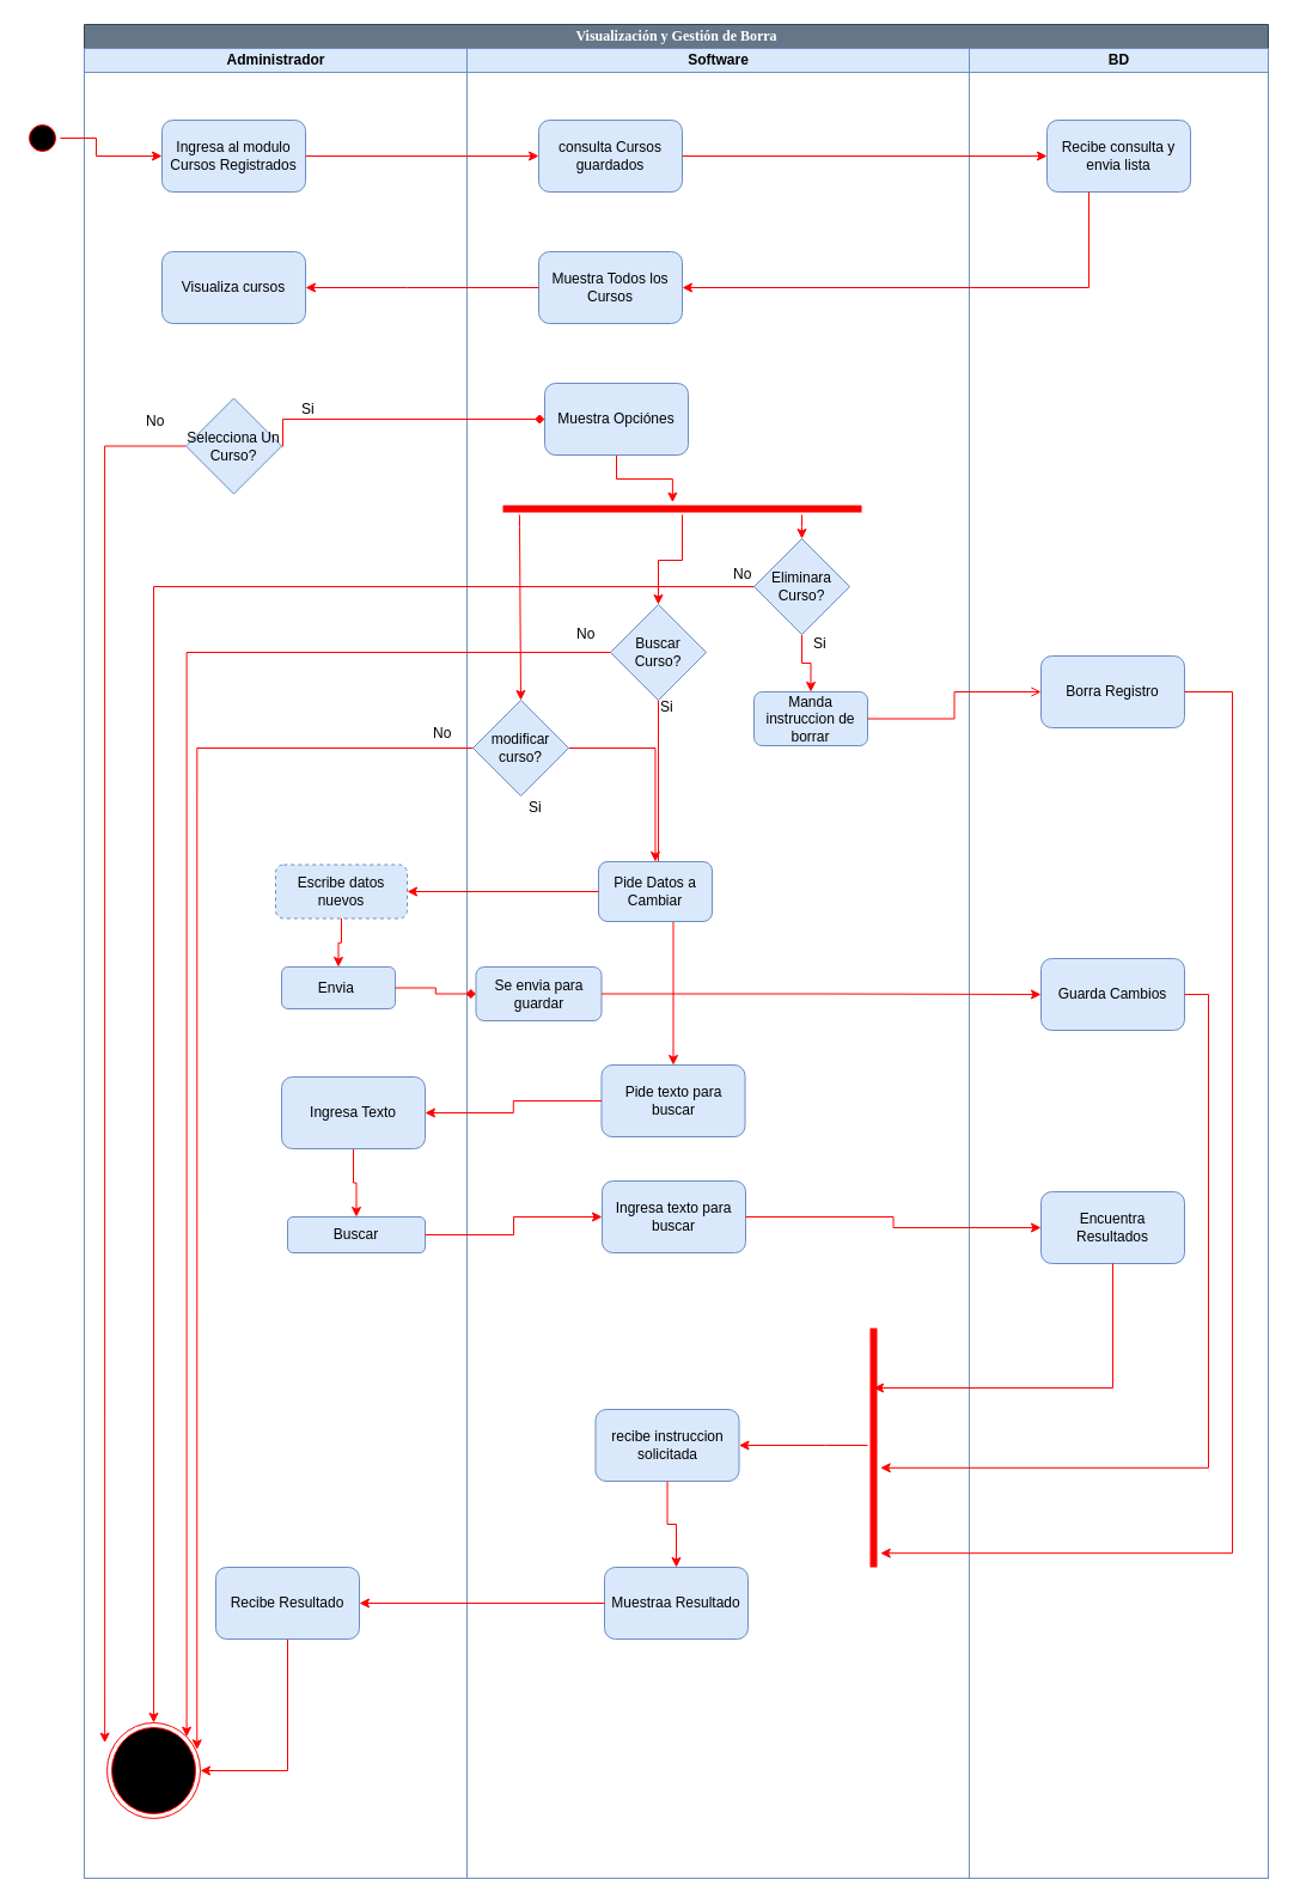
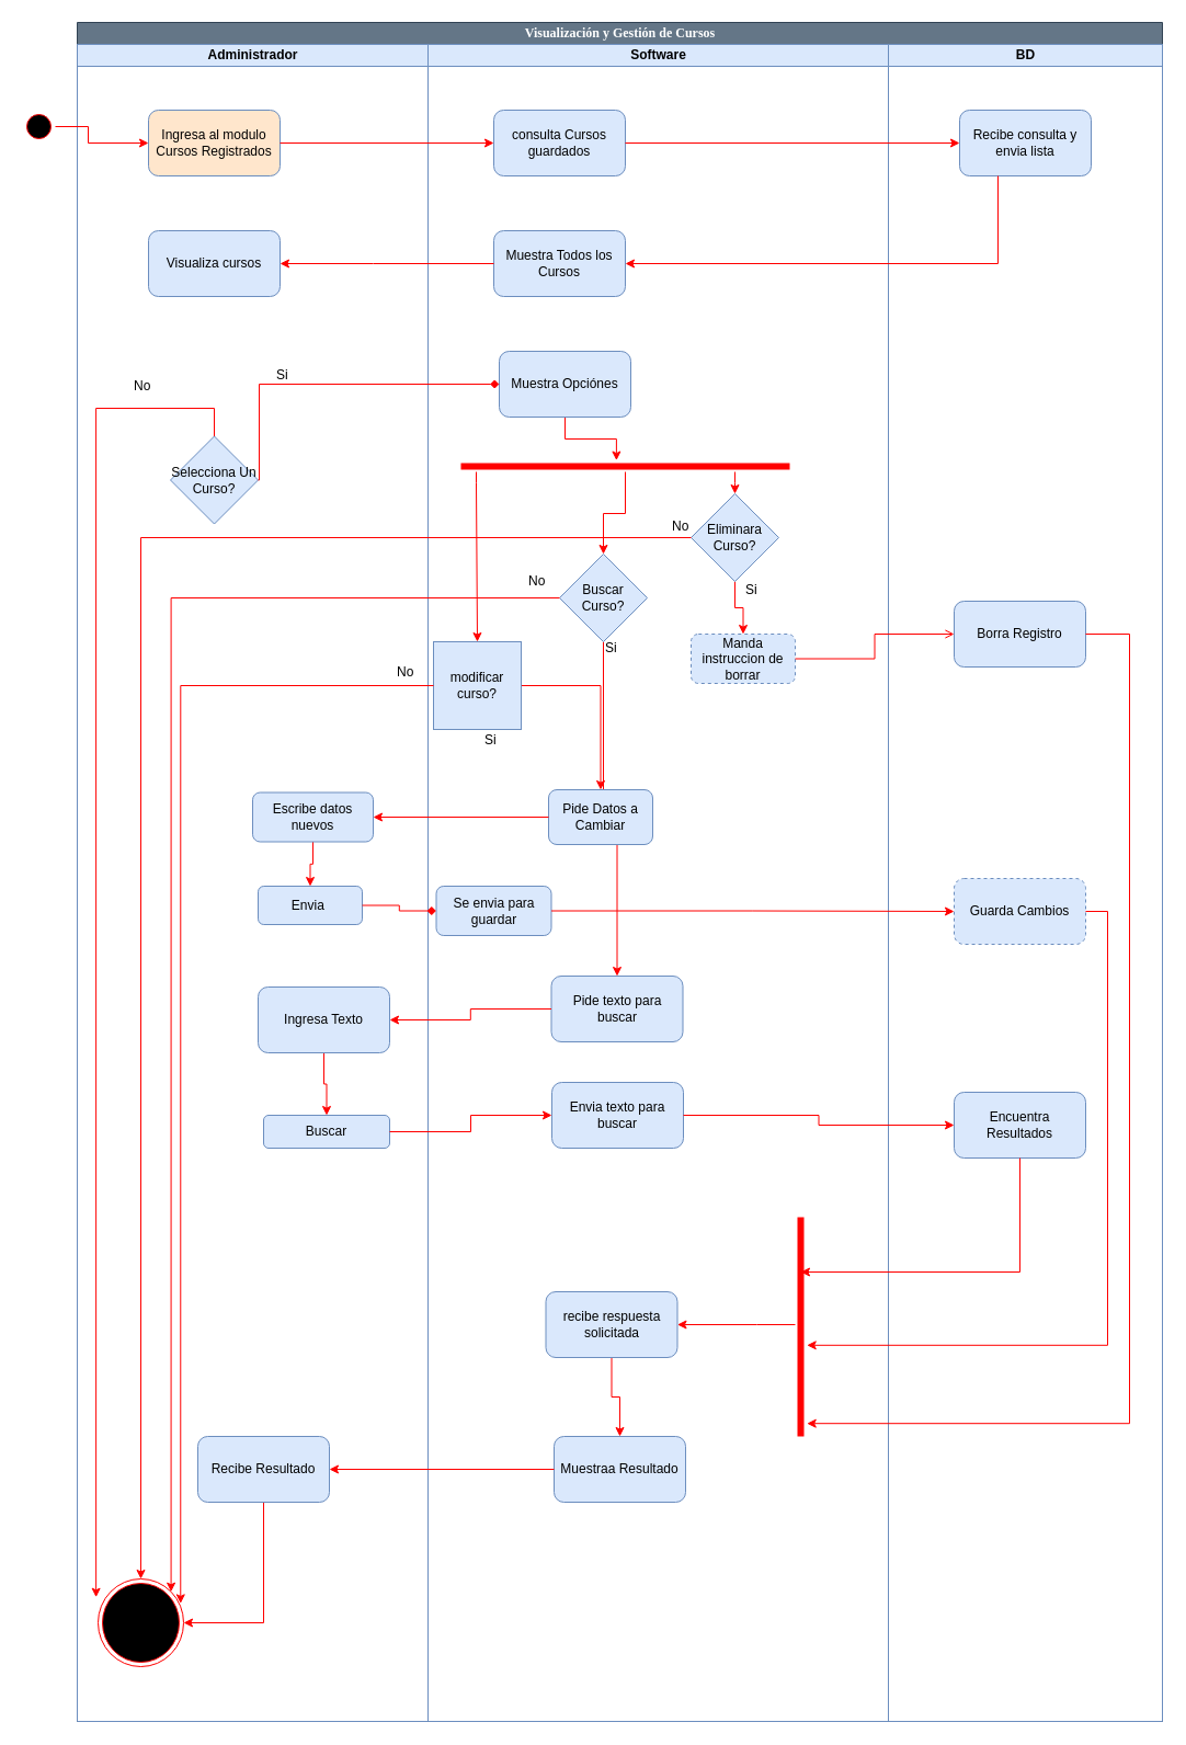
- <mxCell id="2" value="Visualización y Gestión de Borra" style="swimlane;html=1;childLayout=stackLayout;startSize=20;rounded=0;shadow=0;comic=0;labelBackgroundColor=none;strokeColor=#314354;strokeWidth=1;fillColor=#647687;fontFamily=Verdana;fontSize=12;align=center;fontColor=#ffffff;" vertex="1" parent="1"><mxGeometry x="70" y="20" width="990" height="1550" as="geometry" /></mxCell>
+ <mxCell id="2" value="Visualización y Gestión de Cursos" style="swimlane;html=1;childLayout=stackLayout;startSize=20;rounded=0;shadow=0;comic=0;labelBackgroundColor=none;strokeColor=#314354;strokeWidth=1;fillColor=#647687;fontFamily=Verdana;fontSize=12;align=center;fontColor=#ffffff;" vertex="1" parent="1"><mxGeometry x="70" y="20" width="990" height="1550" as="geometry" /></mxCell>
- <mxCell id="4" value="Ingresa al modulo Cursos Registrados" style="rounded=1;whiteSpace=wrap;html=1;fillColor=#dae8fc;strokeColor=#6c8ebf;" vertex="1" parent="3"><mxGeometry x="65" y="60" width="120" height="60" as="geometry" /></mxCell>
+ <mxCell id="4" value="Ingresa al modulo Cursos Registrados" style="rounded=1;whiteSpace=wrap;html=1;fillColor=#ffe6cc;strokeColor=#6c8ebf;" vertex="1" parent="3"><mxGeometry x="65" y="60" width="120" height="60" as="geometry" /></mxCell>
- <mxCell id="7" value="Selecciona Un Curso?" style="rhombus;whiteSpace=wrap;html=1;fillColor=#dae8fc;strokeColor=#6c8ebf;" vertex="1" parent="3"><mxGeometry x="85" y="292.5" width="80" height="80" as="geometry" /></mxCell>
+ <mxCell id="7" value="Selecciona Un Curso?" style="rhombus;whiteSpace=wrap;html=1;fillColor=#dae8fc;strokeColor=#6c8ebf;" vertex="1" parent="3"><mxGeometry x="85" y="357.5" width="80" height="80" as="geometry" /></mxCell>
- <mxCell id="35" value="Manda instruccion de borrar" style="rounded=1;whiteSpace=wrap;html=1;fillColor=#dae8fc;strokeColor=#6c8ebf;" vertex="1" parent="18"><mxGeometry x="240" y="538" width="95" height="45" as="geometry" /></mxCell>
+ <mxCell id="35" value="Manda instruccion de borrar" style="rounded=1;whiteSpace=wrap;html=1;fillColor=#dae8fc;strokeColor=#6c8ebf;dashed=1;" vertex="1" parent="18"><mxGeometry x="240" y="538" width="95" height="45" as="geometry" /></mxCell>
- <mxCell id="25" value="modificar curso?" style="rhombus;whiteSpace=wrap;html=1;fillColor=#dae8fc;strokeColor=#6c8ebf;" vertex="1" parent="18"><mxGeometry x="5" y="545" width="80" height="80" as="geometry" /></mxCell>
+ <mxCell id="25" value="modificar curso?" style="whiteSpace=wrap;html=1;fillColor=#dae8fc;strokeColor=#6c8ebf;rounded=0;" vertex="1" parent="18"><mxGeometry x="5" y="545" width="80" height="80" as="geometry" /></mxCell>
- <mxCell id="9" value="Escribe datos nuevos" style="rounded=1;whiteSpace=wrap;html=1;fillColor=#dae8fc;strokeColor=#6c8ebf;dashed=1;" vertex="1" parent="3"><mxGeometry x="160" y="682.5" width="110" height="45" as="geometry" /></mxCell>
+ <mxCell id="9" value="Escribe datos nuevos" style="rounded=1;whiteSpace=wrap;html=1;fillColor=#dae8fc;strokeColor=#6c8ebf;" vertex="1" parent="3"><mxGeometry x="160" y="682.5" width="110" height="45" as="geometry" /></mxCell>
- <mxCell id="49" value="Guarda Cambios" style="rounded=1;whiteSpace=wrap;html=1;fillColor=#dae8fc;strokeColor=#6c8ebf;" vertex="1" parent="45"><mxGeometry x="60" y="761" width="120" height="60" as="geometry" /></mxCell>
+ <mxCell id="49" value="Guarda Cambios" style="rounded=1;whiteSpace=wrap;html=1;fillColor=#dae8fc;strokeColor=#6c8ebf;dashed=1;" vertex="1" parent="45"><mxGeometry x="60" y="761" width="120" height="60" as="geometry" /></mxCell>
- <mxCell id="38" value="Ingresa texto para buscar" style="rounded=1;whiteSpace=wrap;html=1;fillColor=#dae8fc;strokeColor=#6c8ebf;" vertex="1" parent="18"><mxGeometry x="113" y="947" width="120" height="60" as="geometry" /></mxCell>
+ <mxCell id="38" value="Envia texto para buscar" style="rounded=1;whiteSpace=wrap;html=1;fillColor=#dae8fc;strokeColor=#6c8ebf;" vertex="1" parent="18"><mxGeometry x="113" y="947" width="120" height="60" as="geometry" /></mxCell>
- <mxCell id="40" value="recibe instruccion solicitada" style="rounded=1;whiteSpace=wrap;html=1;fillColor=#dae8fc;strokeColor=#6c8ebf;" vertex="1" parent="18"><mxGeometry x="107.5" y="1138" width="120" height="60" as="geometry" /></mxCell>
+ <mxCell id="40" value="recibe respuesta solicitada" style="rounded=1;whiteSpace=wrap;html=1;fillColor=#dae8fc;strokeColor=#6c8ebf;" vertex="1" parent="18"><mxGeometry x="107.5" y="1138" width="120" height="60" as="geometry" /></mxCell>
